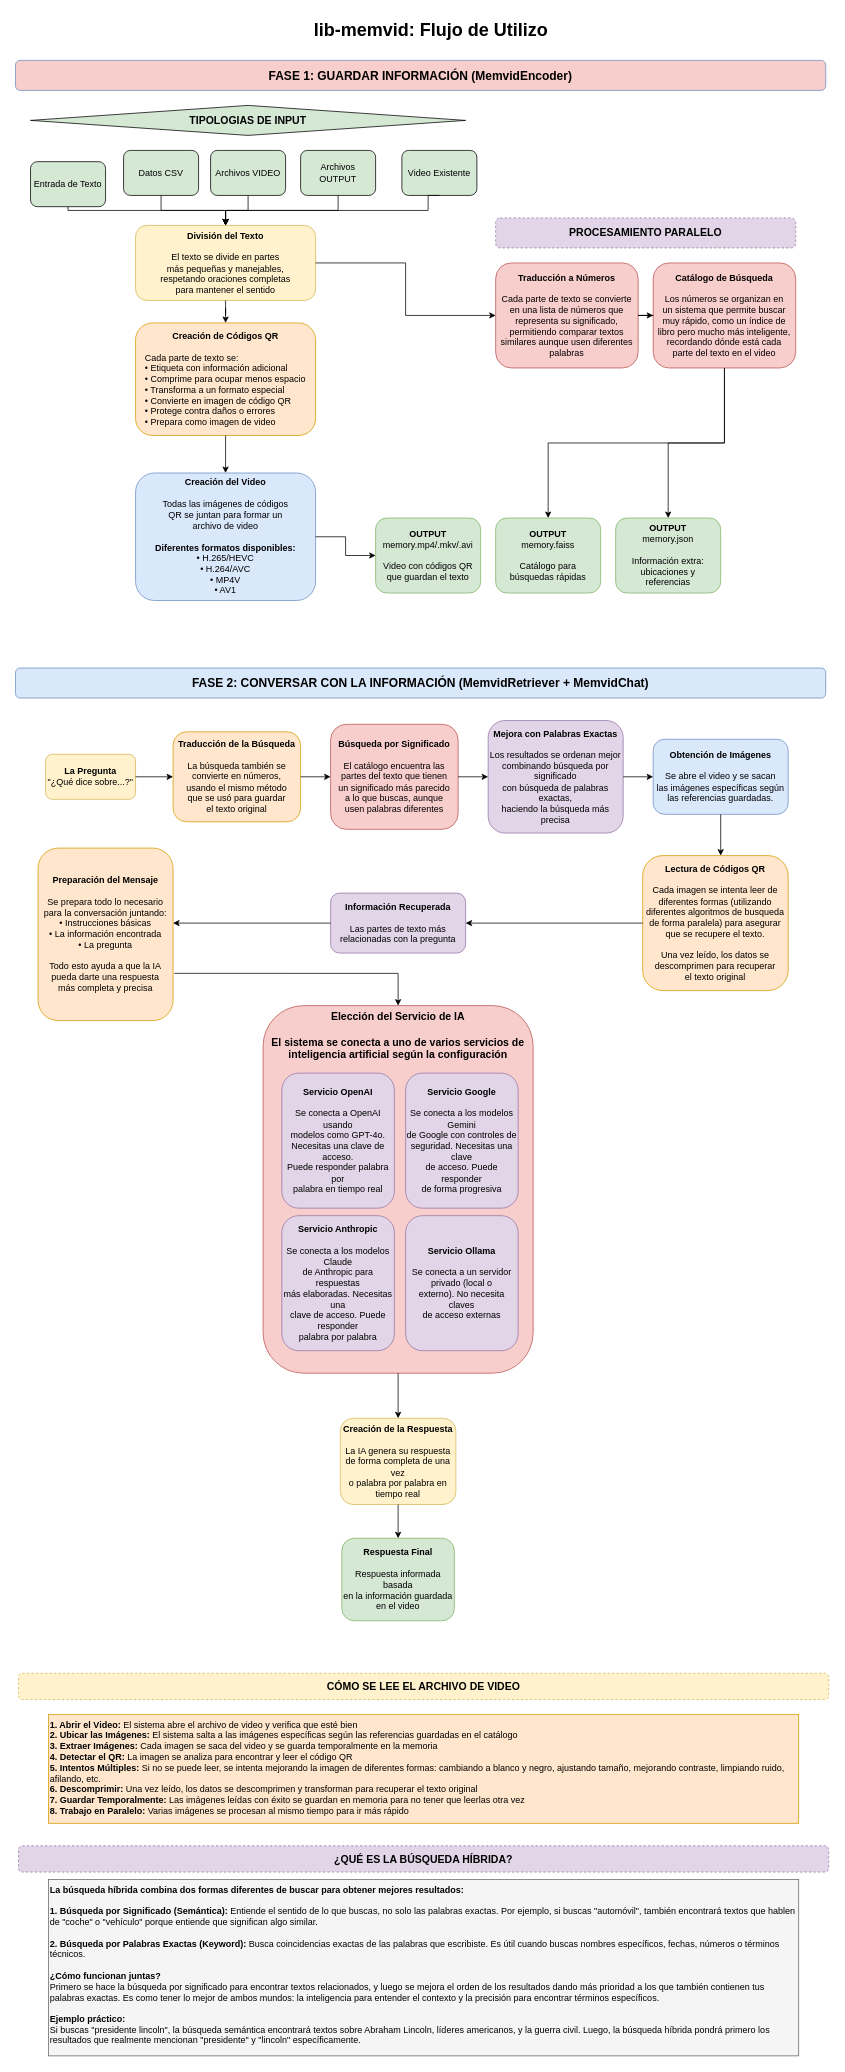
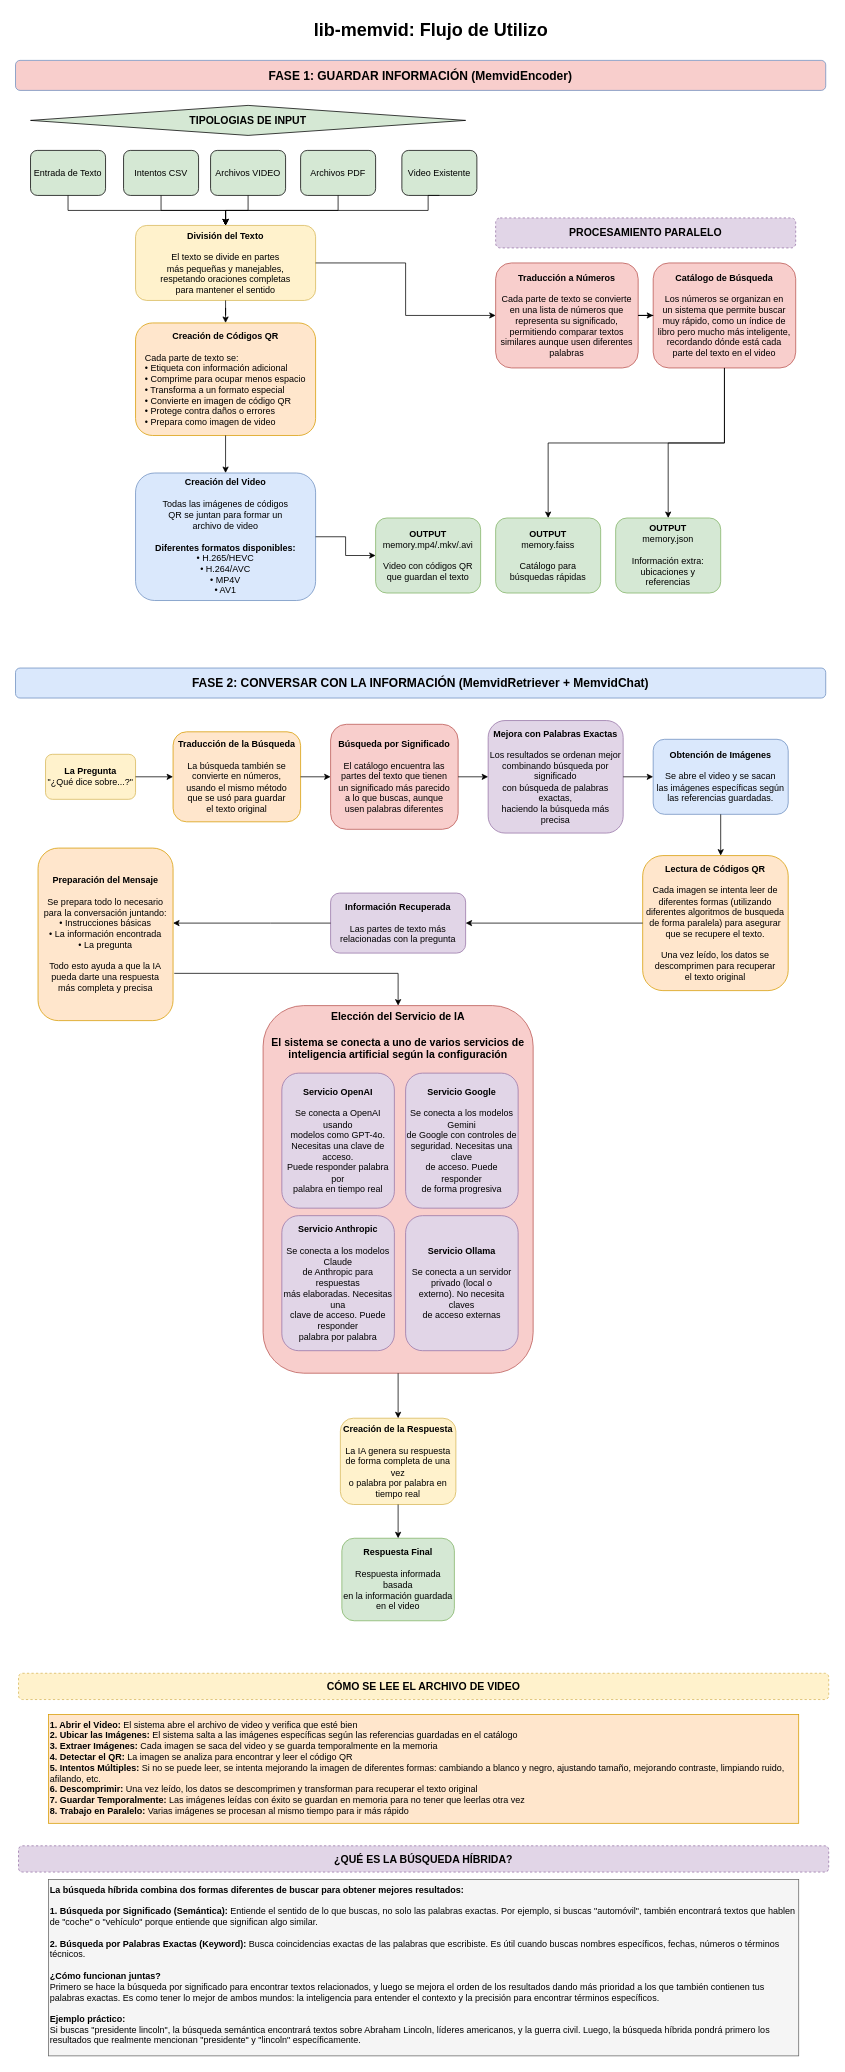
- <mxCell id="8" value="Datos CSV" style="rounded=1;whiteSpace=wrap;html=1;fillColor=#d5e8d4;strokeColor=light-dark(#000000,#336600);align=center;" parent="1" vertex="1"><mxGeometry x="164" y="200" width="100" height="60" as="geometry" /></mxCell>
+ <mxCell id="8" value="Intentos CSV" style="rounded=1;whiteSpace=wrap;html=1;fillColor=#d5e8d4;strokeColor=light-dark(#000000,#336600);align=center;" parent="1" vertex="1"><mxGeometry x="164" y="200" width="100" height="60" as="geometry" /></mxCell>
- <mxCell id="6" value="Archivos OUTPUT" style="rounded=1;whiteSpace=wrap;html=1;fillColor=#d5e8d4;strokeColor=light-dark(#000000,#336600);align=center;" parent="1" vertex="1"><mxGeometry x="400" y="200" width="100" height="60" as="geometry" /></mxCell>
+ <mxCell id="6" value="Archivos PDF" style="rounded=1;whiteSpace=wrap;html=1;fillColor=#d5e8d4;strokeColor=light-dark(#000000,#336600);align=center;" parent="1" vertex="1"><mxGeometry x="400" y="200" width="100" height="60" as="geometry" /></mxCell>
- <mxCell id="5" value="Entrada de Texto" style="rounded=1;whiteSpace=wrap;html=1;fillColor=#d5e8d4;strokeColor=light-dark(#000000,#336600);align=center;" parent="1" vertex="1"><mxGeometry x="40" y="215" width="100" height="60" as="geometry" /></mxCell>
+ <mxCell id="5" value="Entrada de Texto" style="rounded=1;whiteSpace=wrap;html=1;fillColor=#d5e8d4;strokeColor=light-dark(#000000,#336600);align=center;" parent="1" vertex="1"><mxGeometry x="40" y="200" width="100" height="60" as="geometry" /></mxCell>
